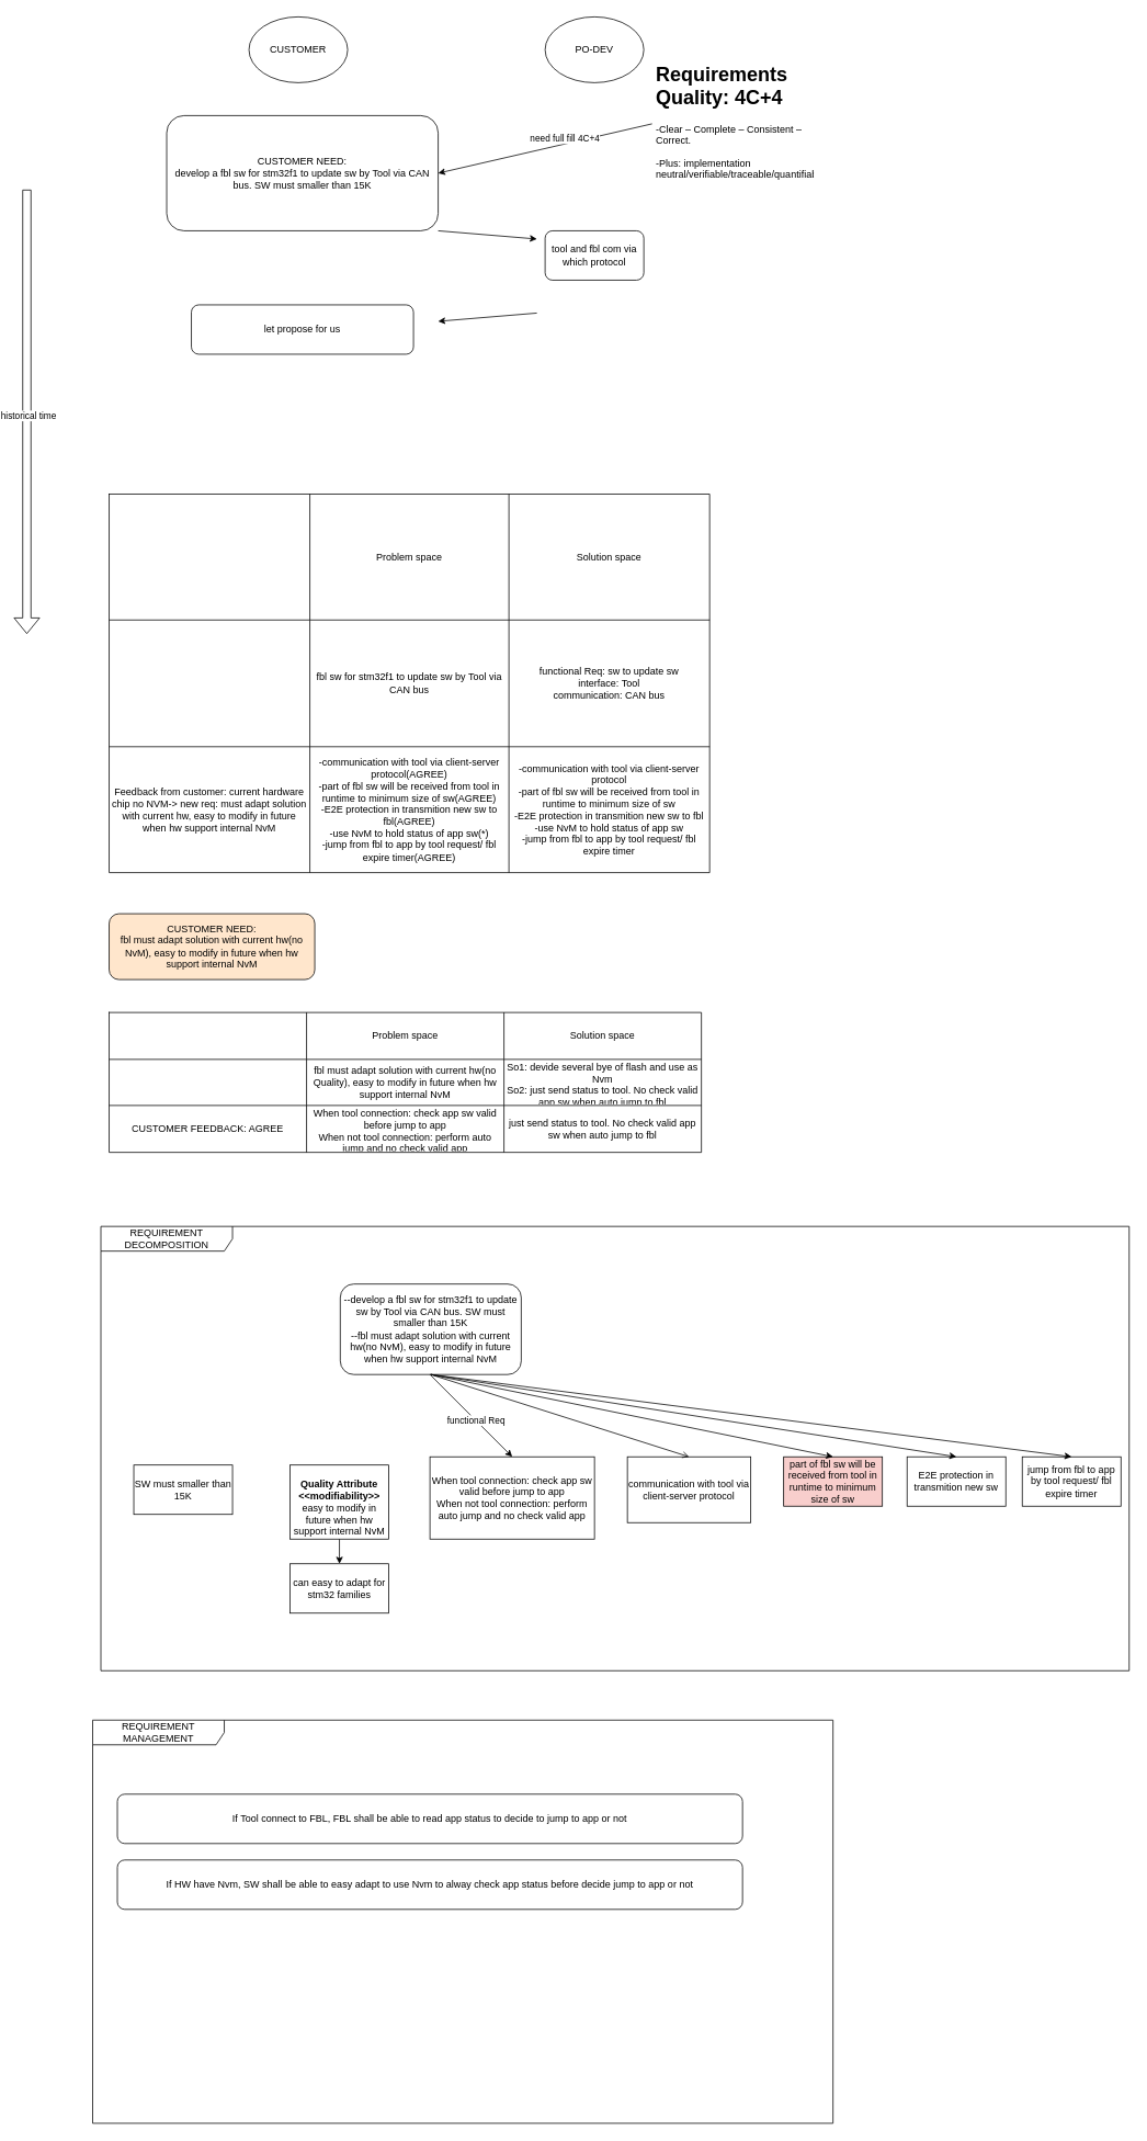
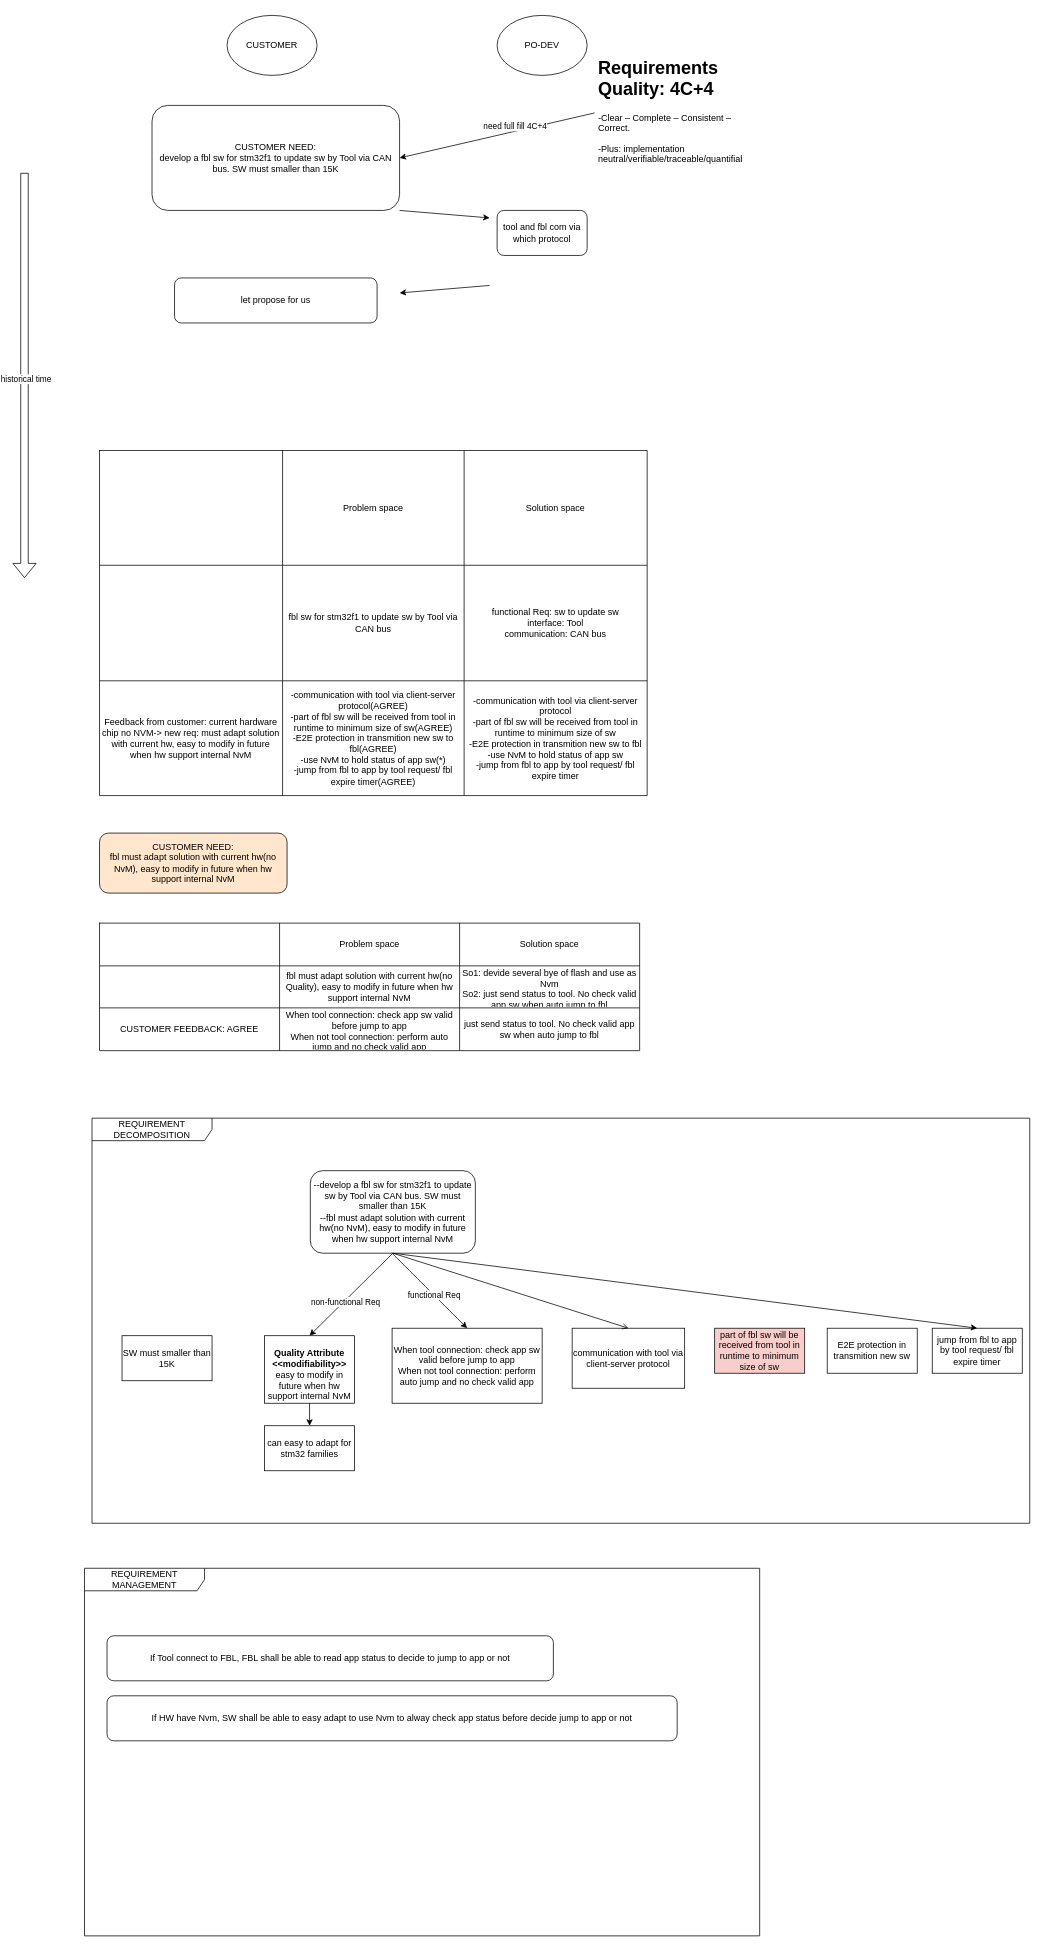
+ <mxCell id="45" value="" style="endArrow=classic;html=1;rounded=0;exitX=0.5;exitY=1;exitDx=0;exitDy=0;entryX=0.5;entryY=0;entryDx=0;entryDy=0;" parent="41" source="42" target="44" edge="1"><mxGeometry width="50" height="50" relative="1" as="geometry"><mxPoint x="340" y="190" as="sourcePoint" /><mxPoint x="390" y="140" as="targetPoint" /></mxGeometry></mxCell>
+ <mxCell id="46" value="non-functional Req" style="edgeLabel;html=1;align=center;verticalAlign=middle;resizable=0;points=[];" parent="45" vertex="1" connectable="0"><mxGeometry x="0.154" y="1" relative="1" as="geometry"><mxPoint as="offset" /></mxGeometry></mxCell>
- <mxCell id="53" value="" style="endArrow=classic;html=1;rounded=0;exitX=0.5;exitY=1;exitDx=0;exitDy=0;entryX=0.5;entryY=0;entryDx=0;entryDy=0;" parent="41" source="42" target="49" edge="1"><mxGeometry width="50" height="50" relative="1" as="geometry"><mxPoint x="760" y="230" as="sourcePoint" /><mxPoint x="810" y="180" as="targetPoint" /></mxGeometry></mxCell>
- <mxCell id="54" value="" style="endArrow=classic;html=1;rounded=0;exitX=0.5;exitY=1;exitDx=0;exitDy=0;entryX=0.5;entryY=0;entryDx=0;entryDy=0;" parent="41" source="42" target="50" edge="1"><mxGeometry width="50" height="50" relative="1" as="geometry"><mxPoint x="760" y="230" as="sourcePoint" /><mxPoint x="810" y="180" as="targetPoint" /></mxGeometry></mxCell>
- <mxCell id="61" value="If Tool connect to FBL, FBL shall be able to read app status to decide to jump to app or not" style="rounded=1;whiteSpace=wrap;html=1;" parent="60" vertex="1"><mxGeometry x="30" y="90" width="760" height="60" as="geometry" /></mxCell>
+ <mxCell id="61" value="If Tool connect to FBL, FBL shall be able to read app status to decide to jump to app or not" style="rounded=1;whiteSpace=wrap;html=1;" parent="60" vertex="1"><mxGeometry x="30" y="90" width="595" height="60" as="geometry" /></mxCell>
